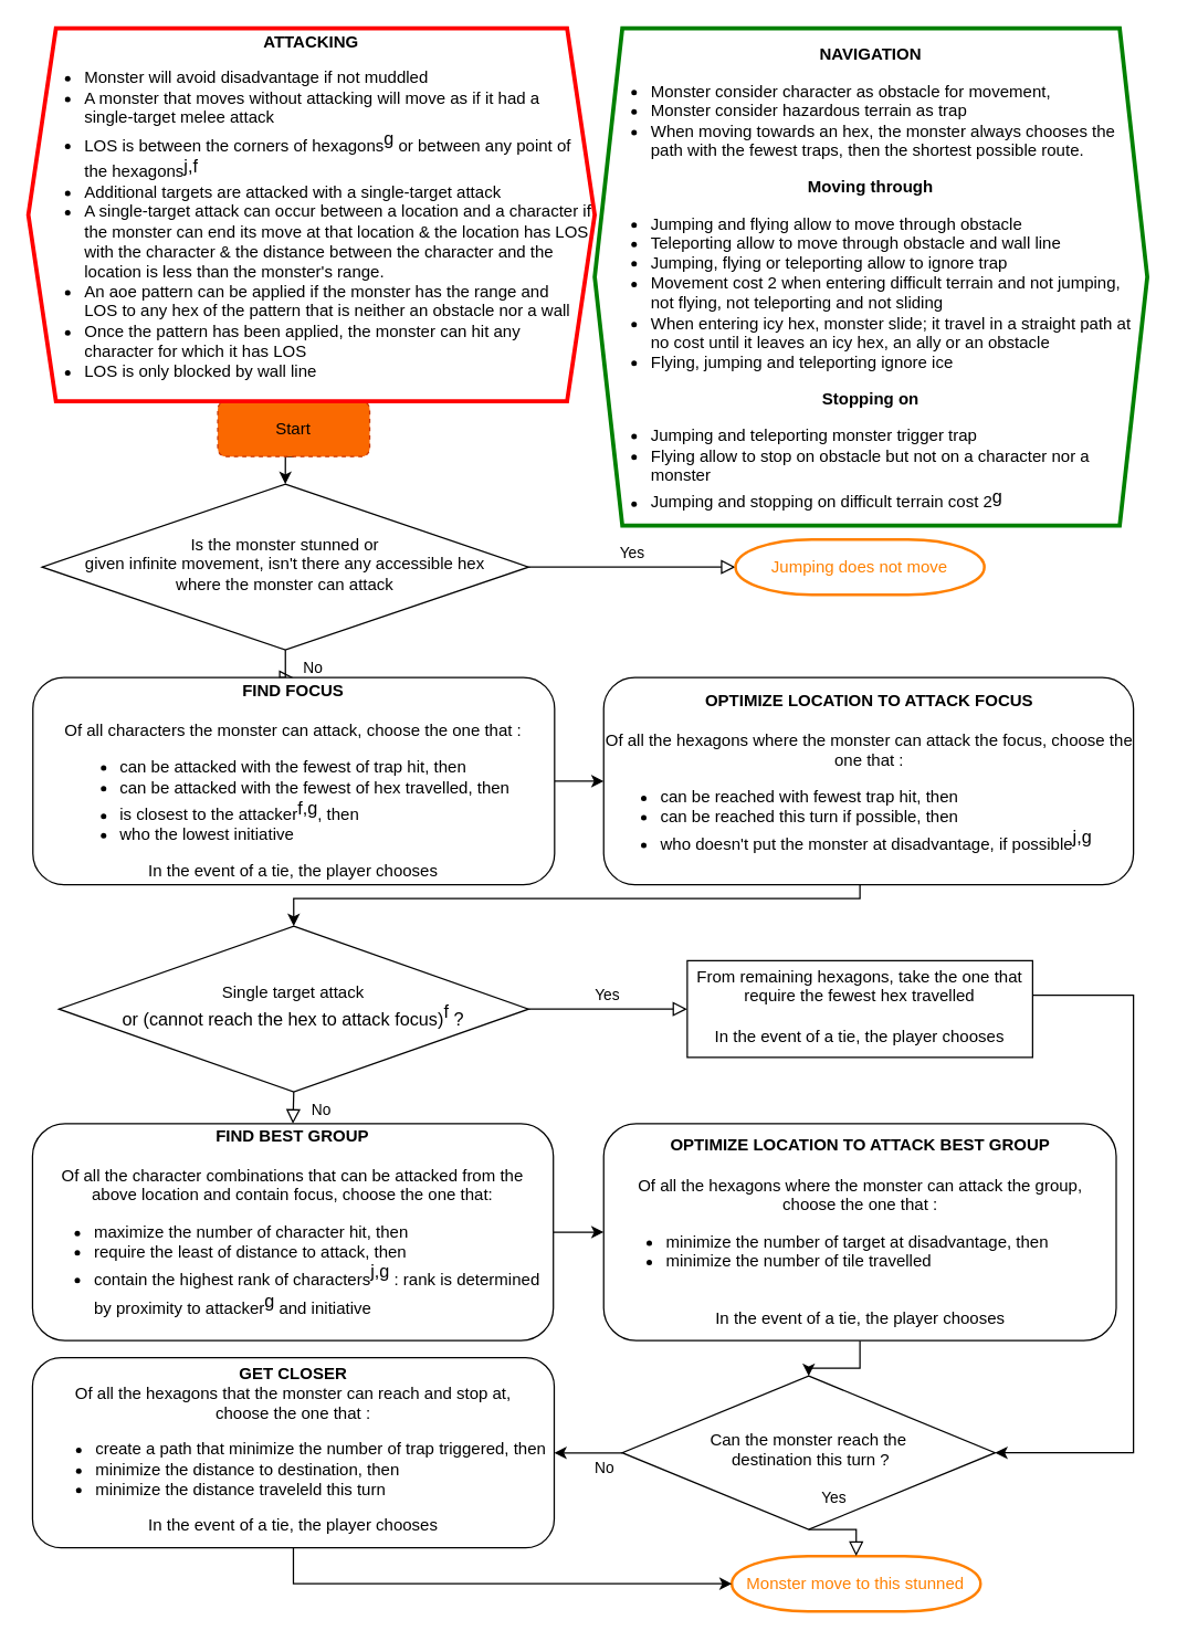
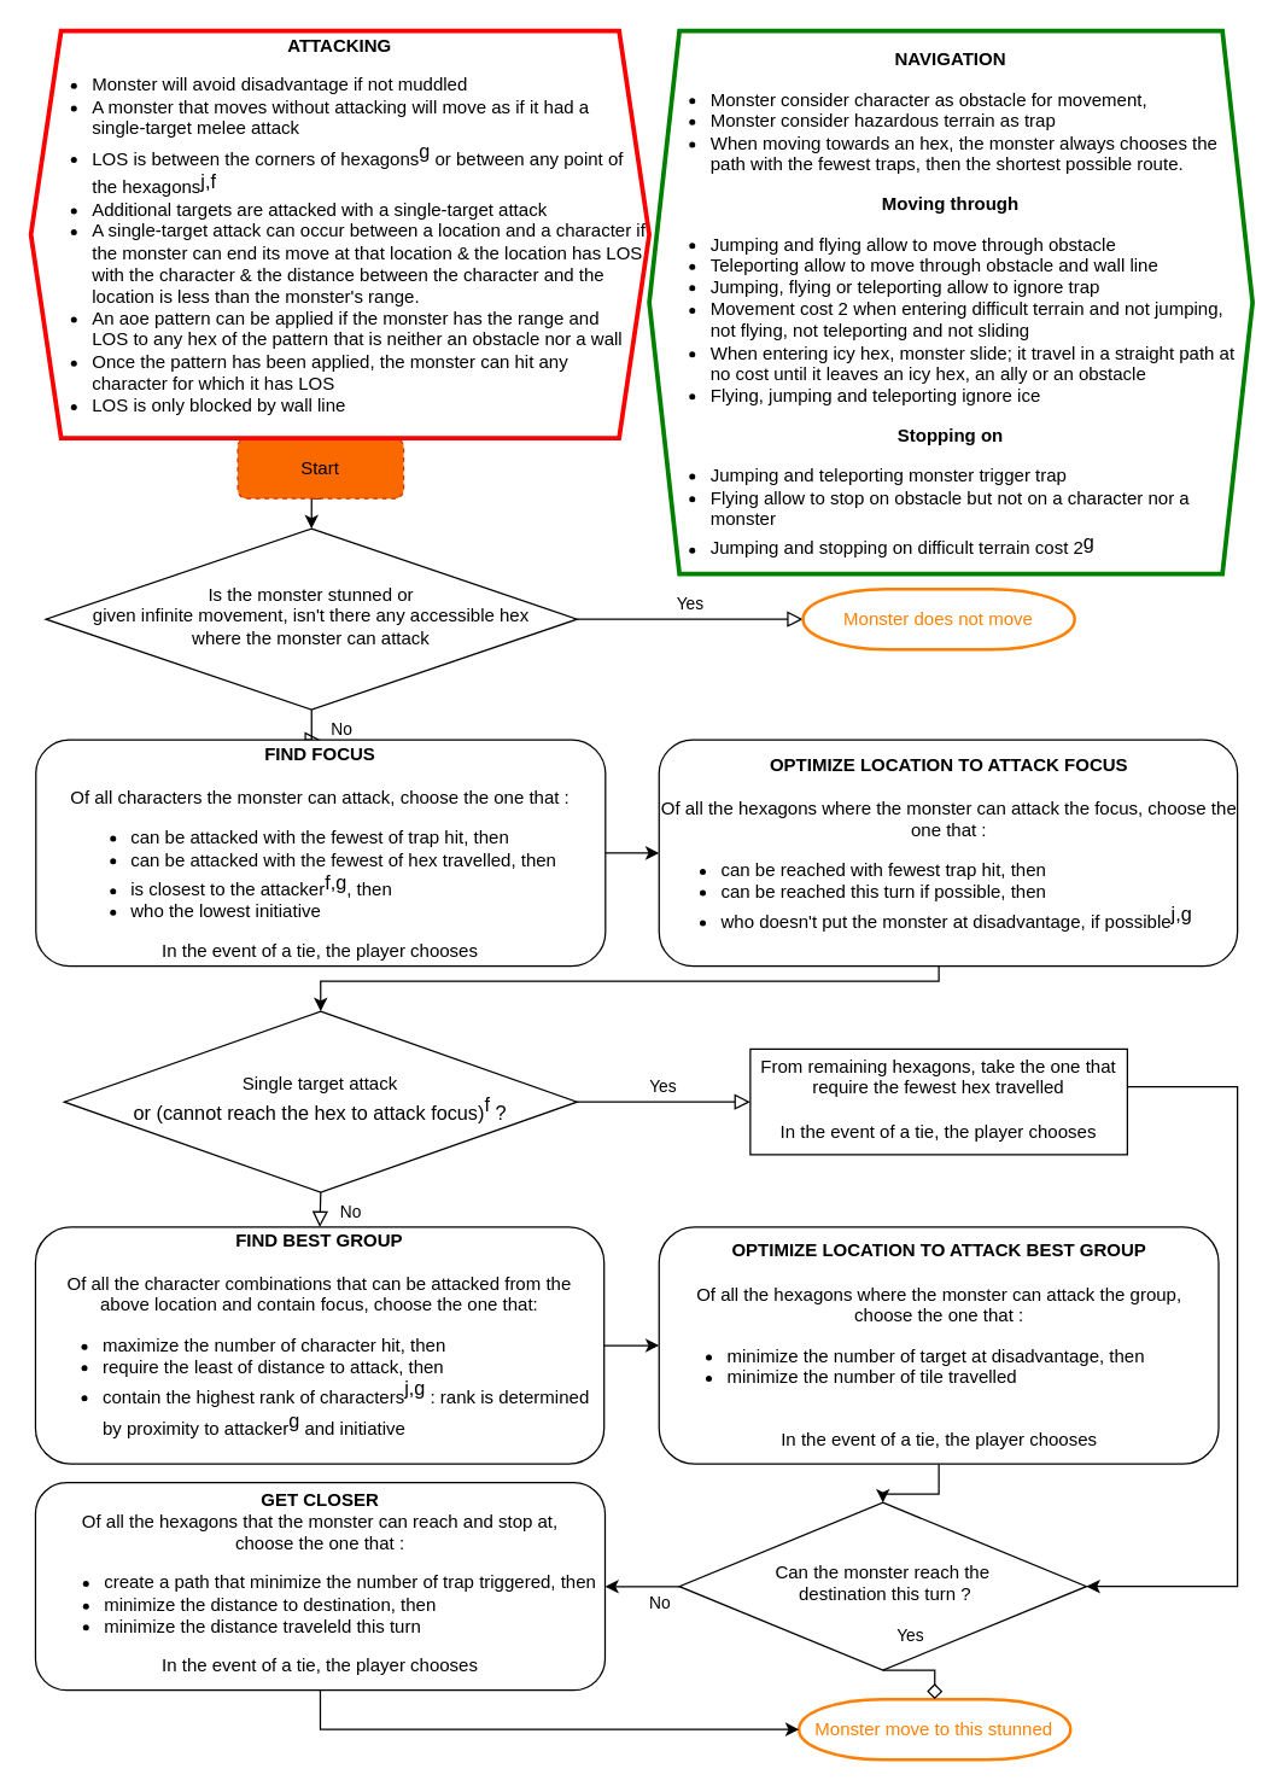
- <mxCell id="7" value="&lt;font color=&quot;#ff8000&quot;&gt;Jumping does not move&lt;/font&gt;" style="strokeWidth=2;html=1;shape=mxgraph.flowchart.terminator;whiteSpace=wrap;strokeColor=#ff8000;" parent="1" vertex="1"><mxGeometry x="531.97" y="390" width="180.05" height="40" as="geometry" /></mxCell>
+ <mxCell id="7" value="&lt;font color=&quot;#ff8000&quot;&gt;Monster does not move&lt;/font&gt;" style="strokeWidth=2;html=1;shape=mxgraph.flowchart.terminator;whiteSpace=wrap;strokeColor=#ff8000;" parent="1" vertex="1"><mxGeometry x="531.97" y="390" width="180.05" height="40" as="geometry" /></mxCell>
- <mxCell id="26" value="Yes" style="edgeStyle=orthogonalEdgeStyle;rounded=0;html=1;jettySize=auto;orthogonalLoop=1;fontSize=11;endArrow=block;endFill=0;endSize=8;strokeWidth=1;shadow=0;labelBackgroundColor=none;entryX=0.5;entryY=0;entryDx=0;entryDy=0;exitX=0.5;exitY=1;exitDx=0;exitDy=0;" parent="1" source="21" target="22" edge="1"><mxGeometry x="-0.333" y="23" relative="1" as="geometry"><mxPoint as="offset" /><mxPoint x="562" y="725" as="targetPoint" /><mxPoint x="399" y="725" as="sourcePoint" /></mxGeometry></mxCell>
+ <mxCell id="26" value="Yes" style="edgeStyle=orthogonalEdgeStyle;rounded=0;html=1;jettySize=auto;orthogonalLoop=1;fontSize=11;endArrow=diamond;endFill=0;endSize=8;strokeWidth=1;shadow=0;labelBackgroundColor=none;entryX=0.5;entryY=0;entryDx=0;entryDy=0;exitX=0.5;exitY=1;exitDx=0;exitDy=0;" parent="1" source="21" target="22" edge="1"><mxGeometry x="-0.333" y="23" relative="1" as="geometry"><mxPoint as="offset" /><mxPoint x="562" y="725" as="targetPoint" /><mxPoint x="399" y="725" as="sourcePoint" /></mxGeometry></mxCell>
